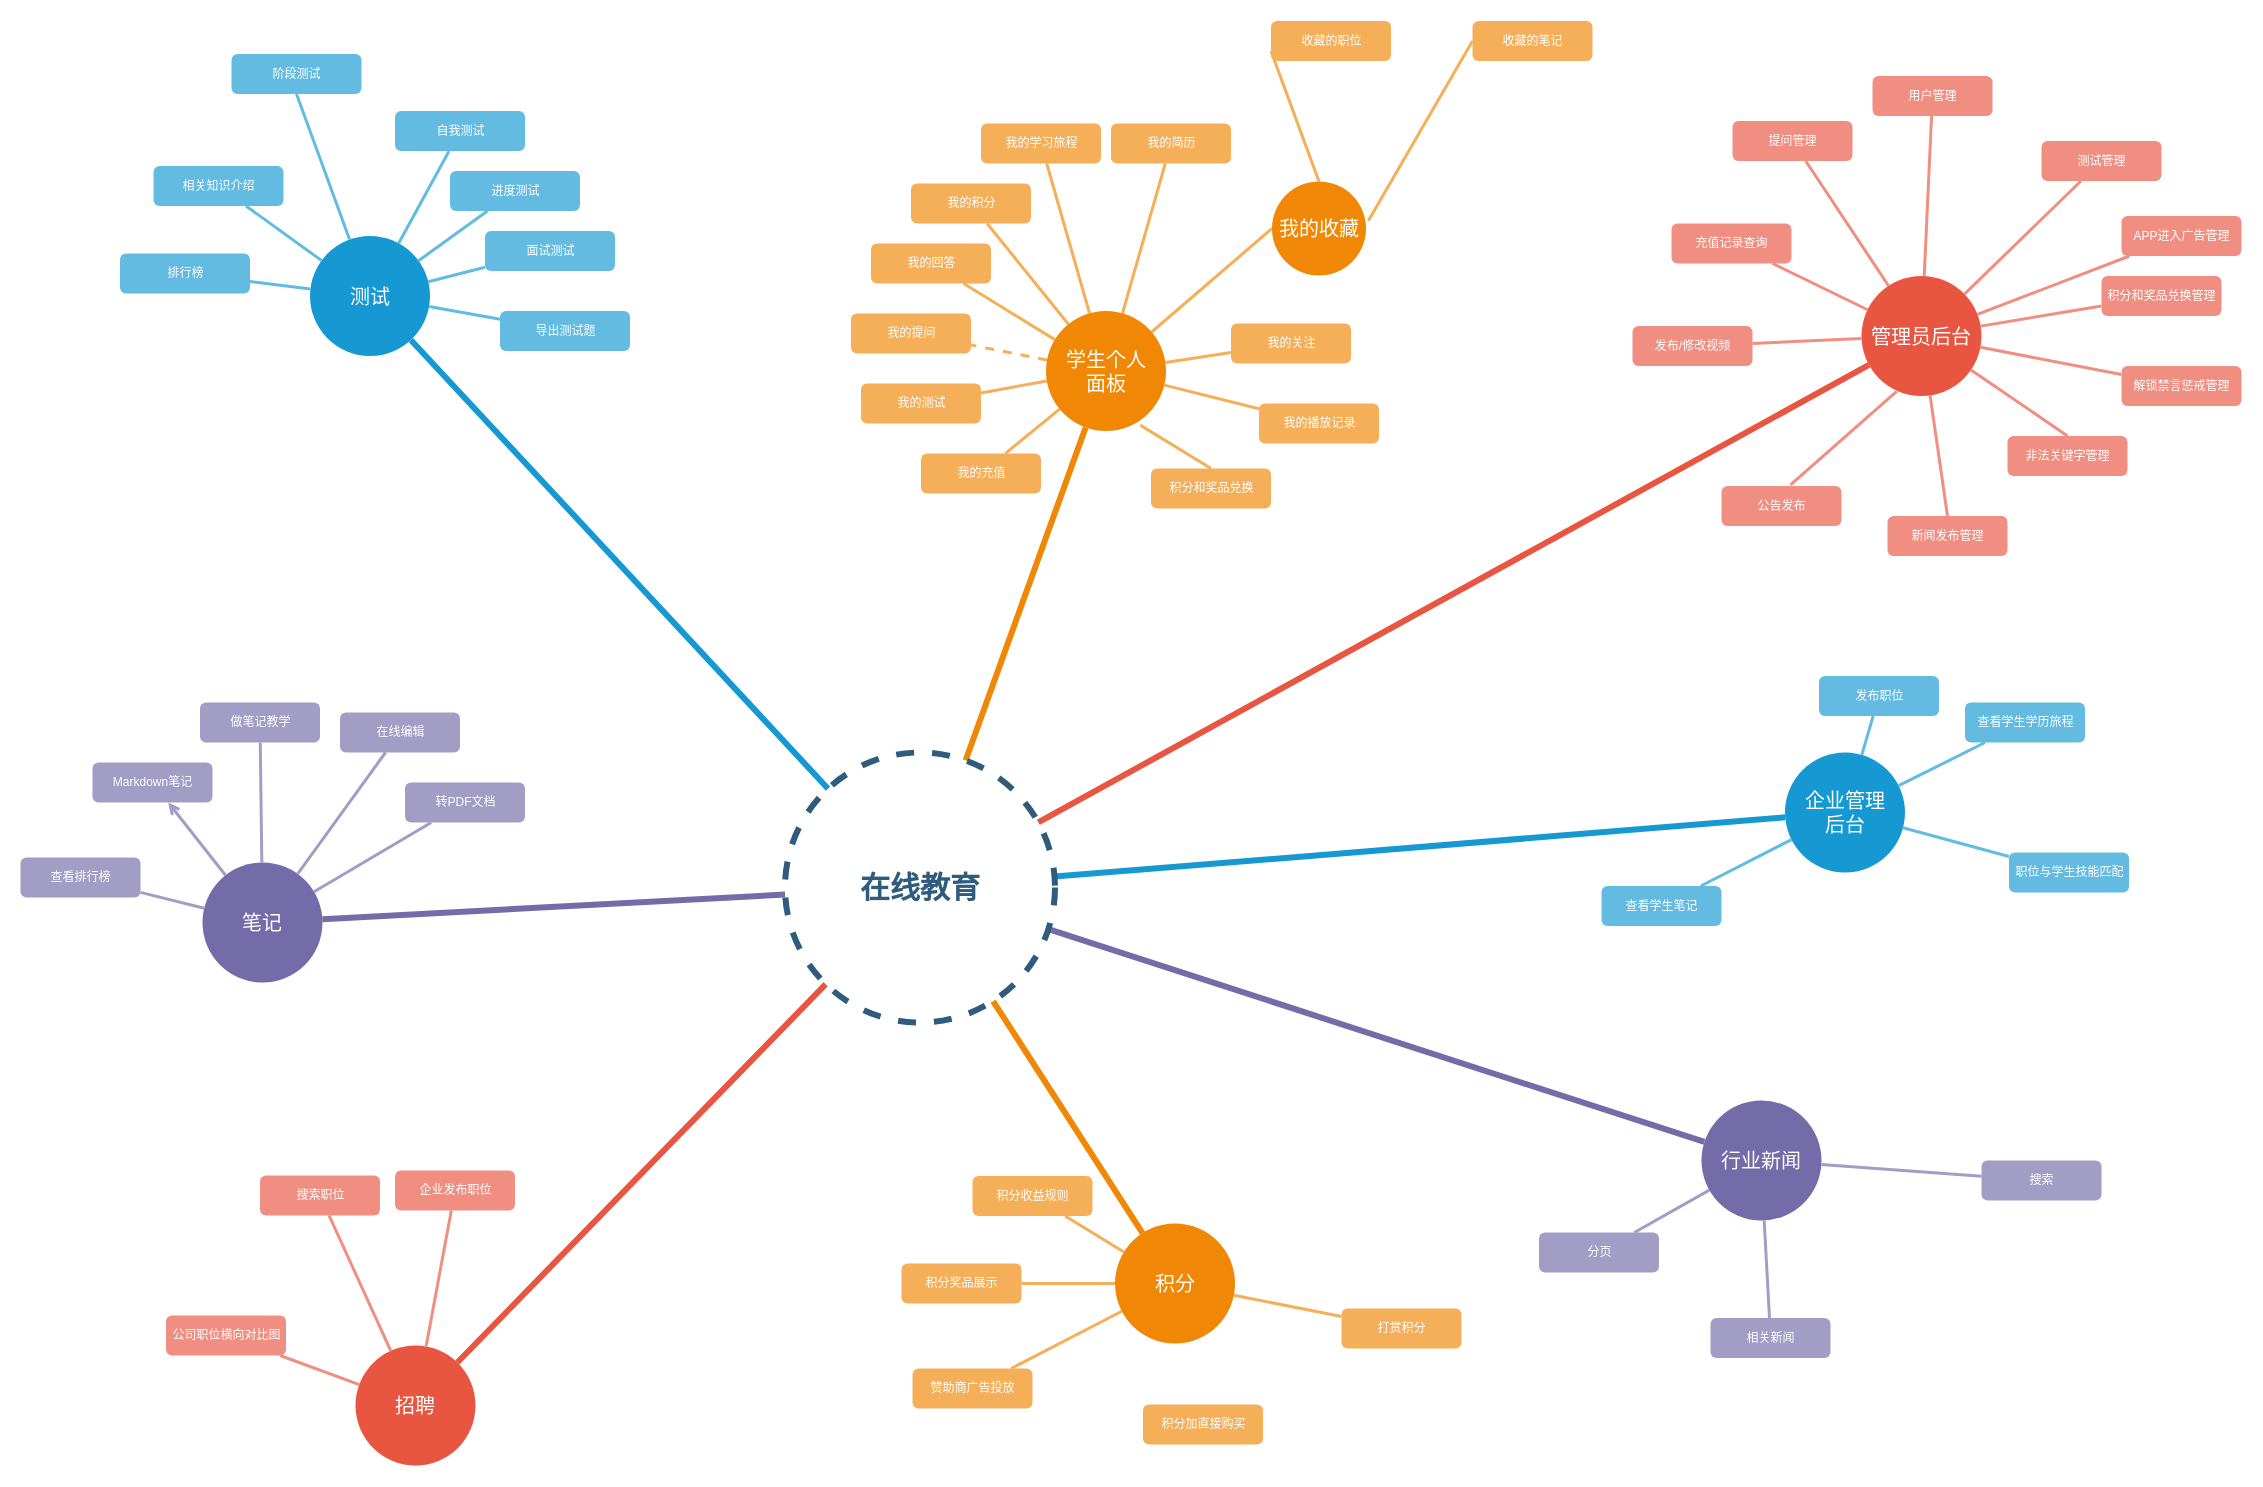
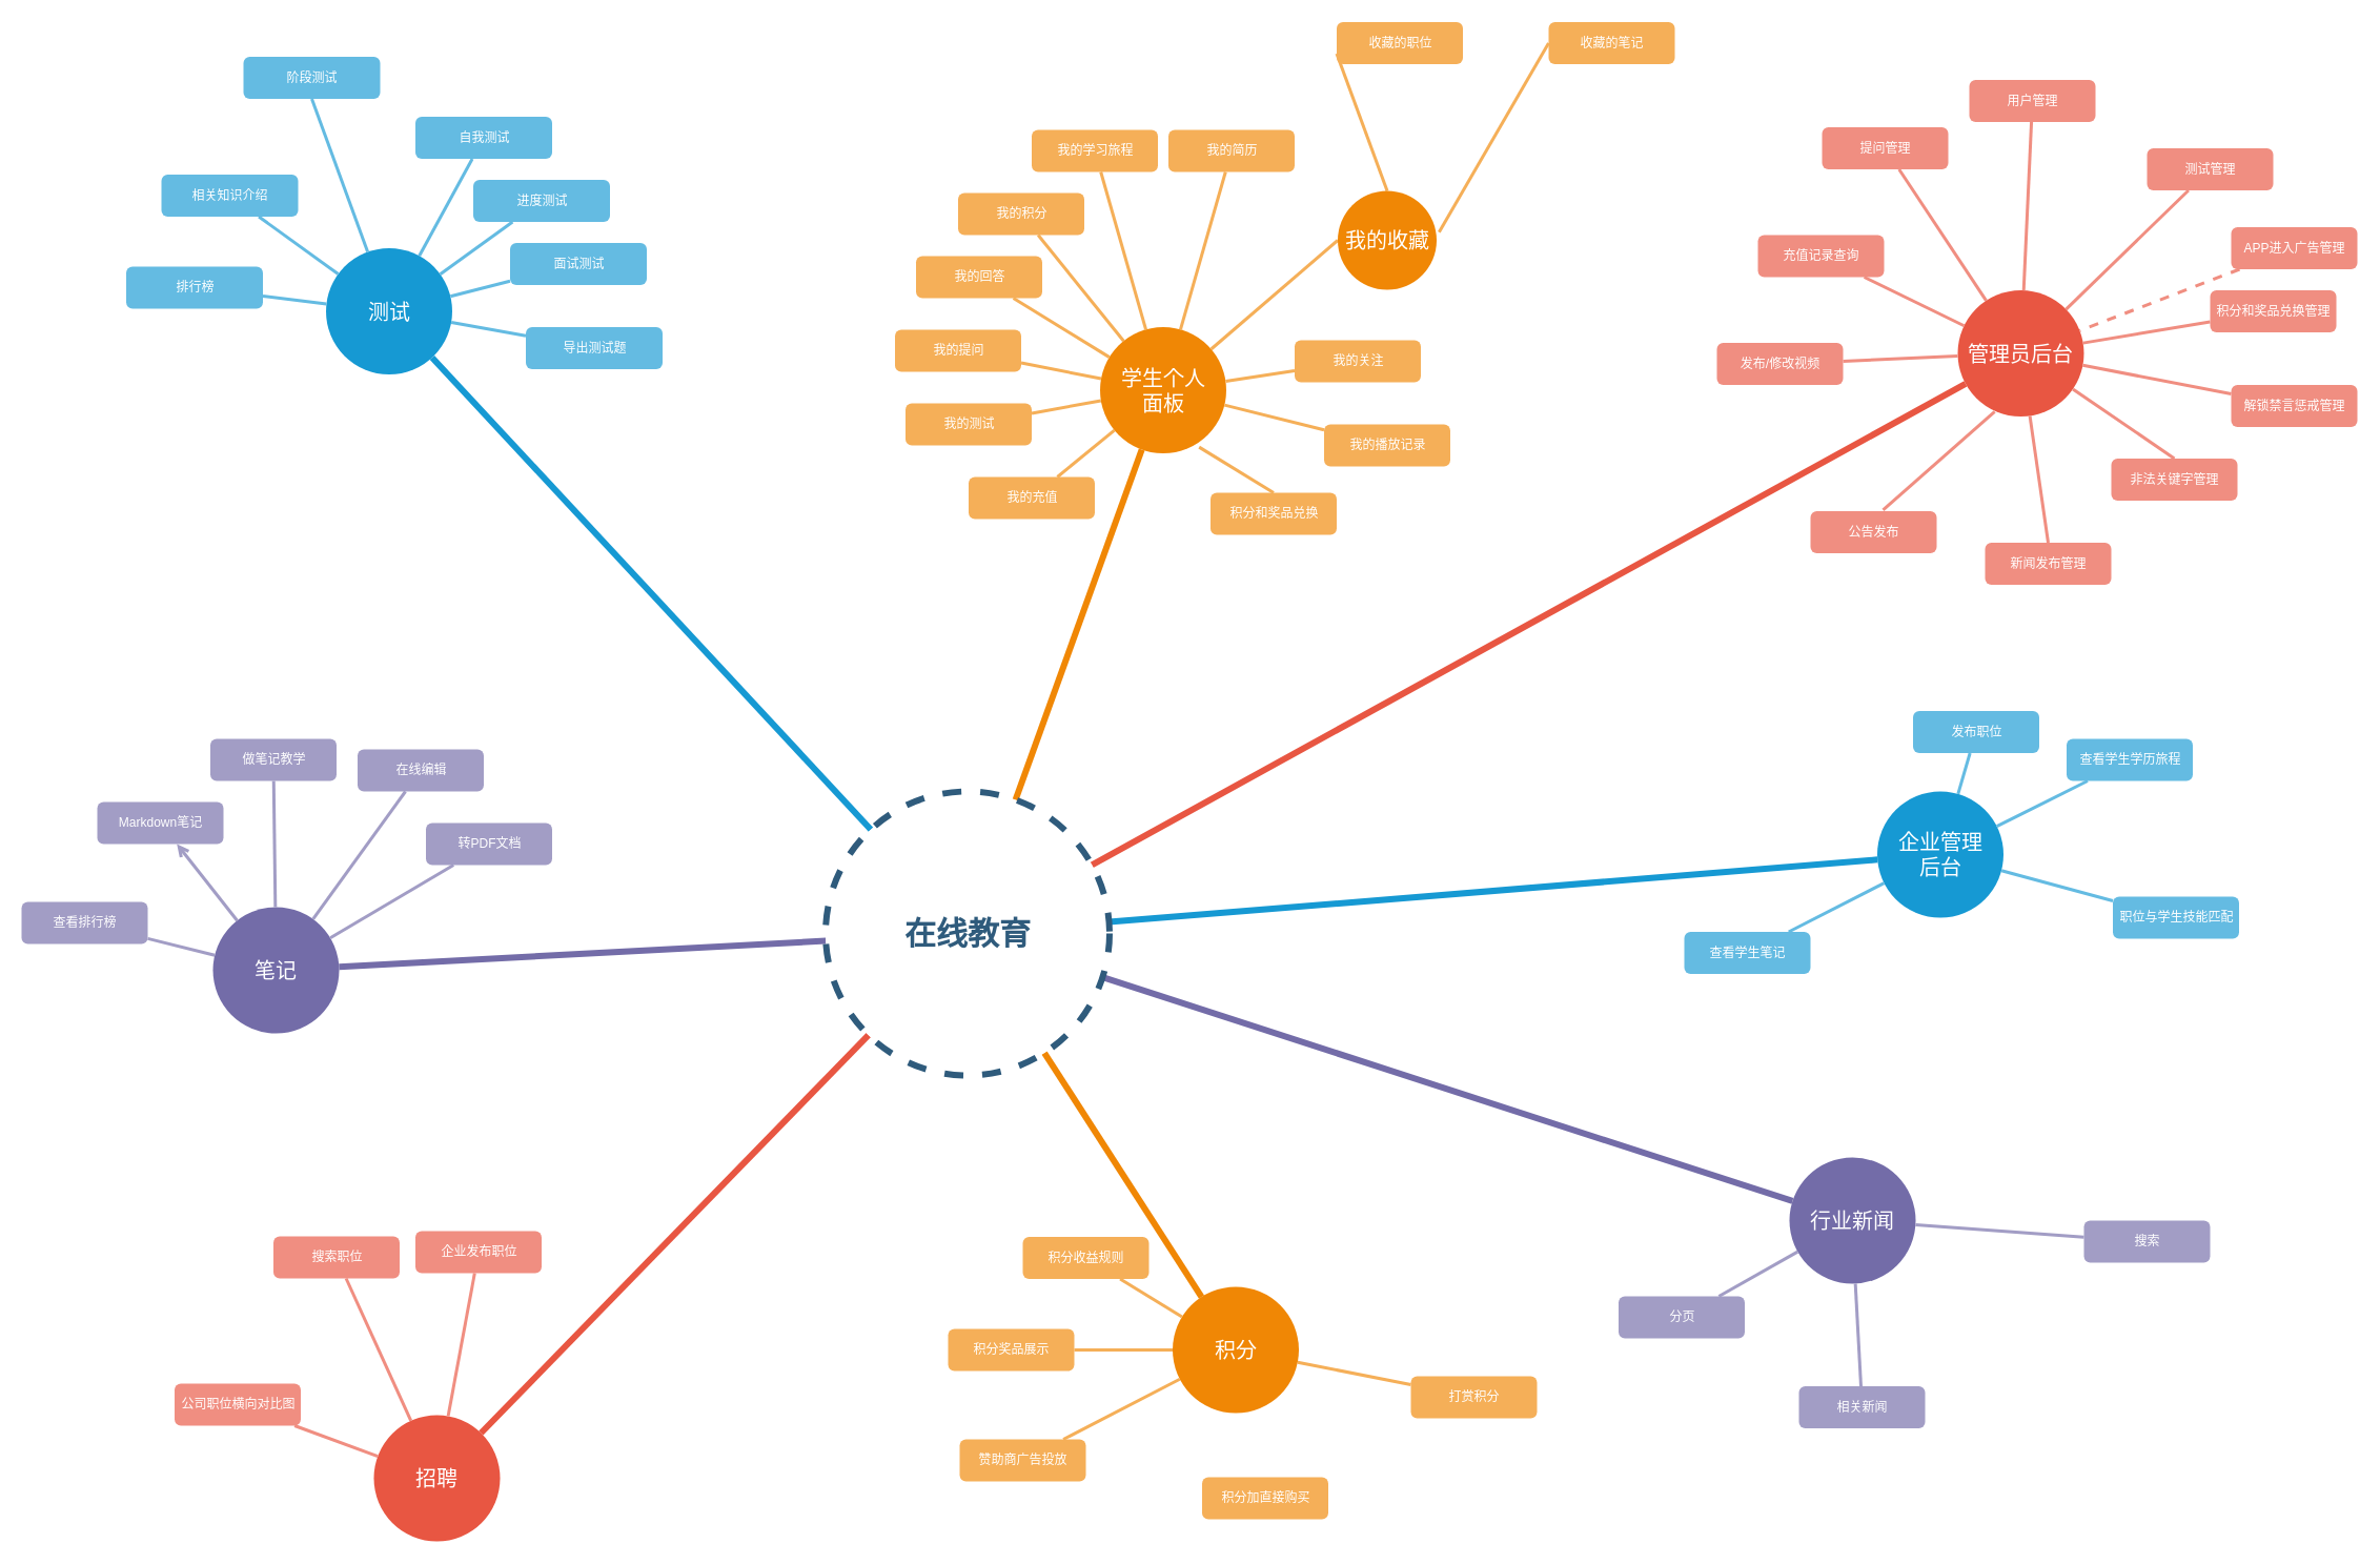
- <mxCell id="120" value="" style="edgeStyle=none;endArrow=none;strokeWidth=3;strokeColor=#F08E81;html=1;" edge="1" parent="1" source="115" target="4"><mxGeometry x="263.5" y="68.5" width="100" height="100" as="geometry"><mxPoint x="2111" y="315.5" as="sourcePoint" /><mxPoint x="1998.978" y="331.101" as="targetPoint" /></mxGeometry></mxCell>
+ <mxCell id="120" value="" style="edgeStyle=none;endArrow=none;strokeWidth=3;strokeColor=#F08E81;html=1;dashed=1;" edge="1" parent="1" source="115" target="4"><mxGeometry x="263.5" y="68.5" width="100" height="100" as="geometry"><mxPoint x="2111" y="315.5" as="sourcePoint" /><mxPoint x="1998.978" y="331.101" as="targetPoint" /></mxGeometry></mxCell>
- <mxCell id="42" value="" style="edgeStyle=none;endArrow=none;strokeWidth=3;strokeColor=#F5AF58;html=1;dashed=1;" parent="1" source="3" target="33" edge="1"><mxGeometry x="-0.5" y="149" width="100" height="100" as="geometry"><mxPoint x="-49.5" y="163" as="sourcePoint" /><mxPoint x="50.5" y="63" as="targetPoint" /></mxGeometry></mxCell>
+ <mxCell id="42" value="" style="edgeStyle=none;endArrow=none;strokeWidth=3;strokeColor=#F5AF58;html=1;" parent="1" source="3" target="33" edge="1"><mxGeometry x="-0.5" y="149" width="100" height="100" as="geometry"><mxPoint x="-49.5" y="163" as="sourcePoint" /><mxPoint x="50.5" y="63" as="targetPoint" /></mxGeometry></mxCell>
